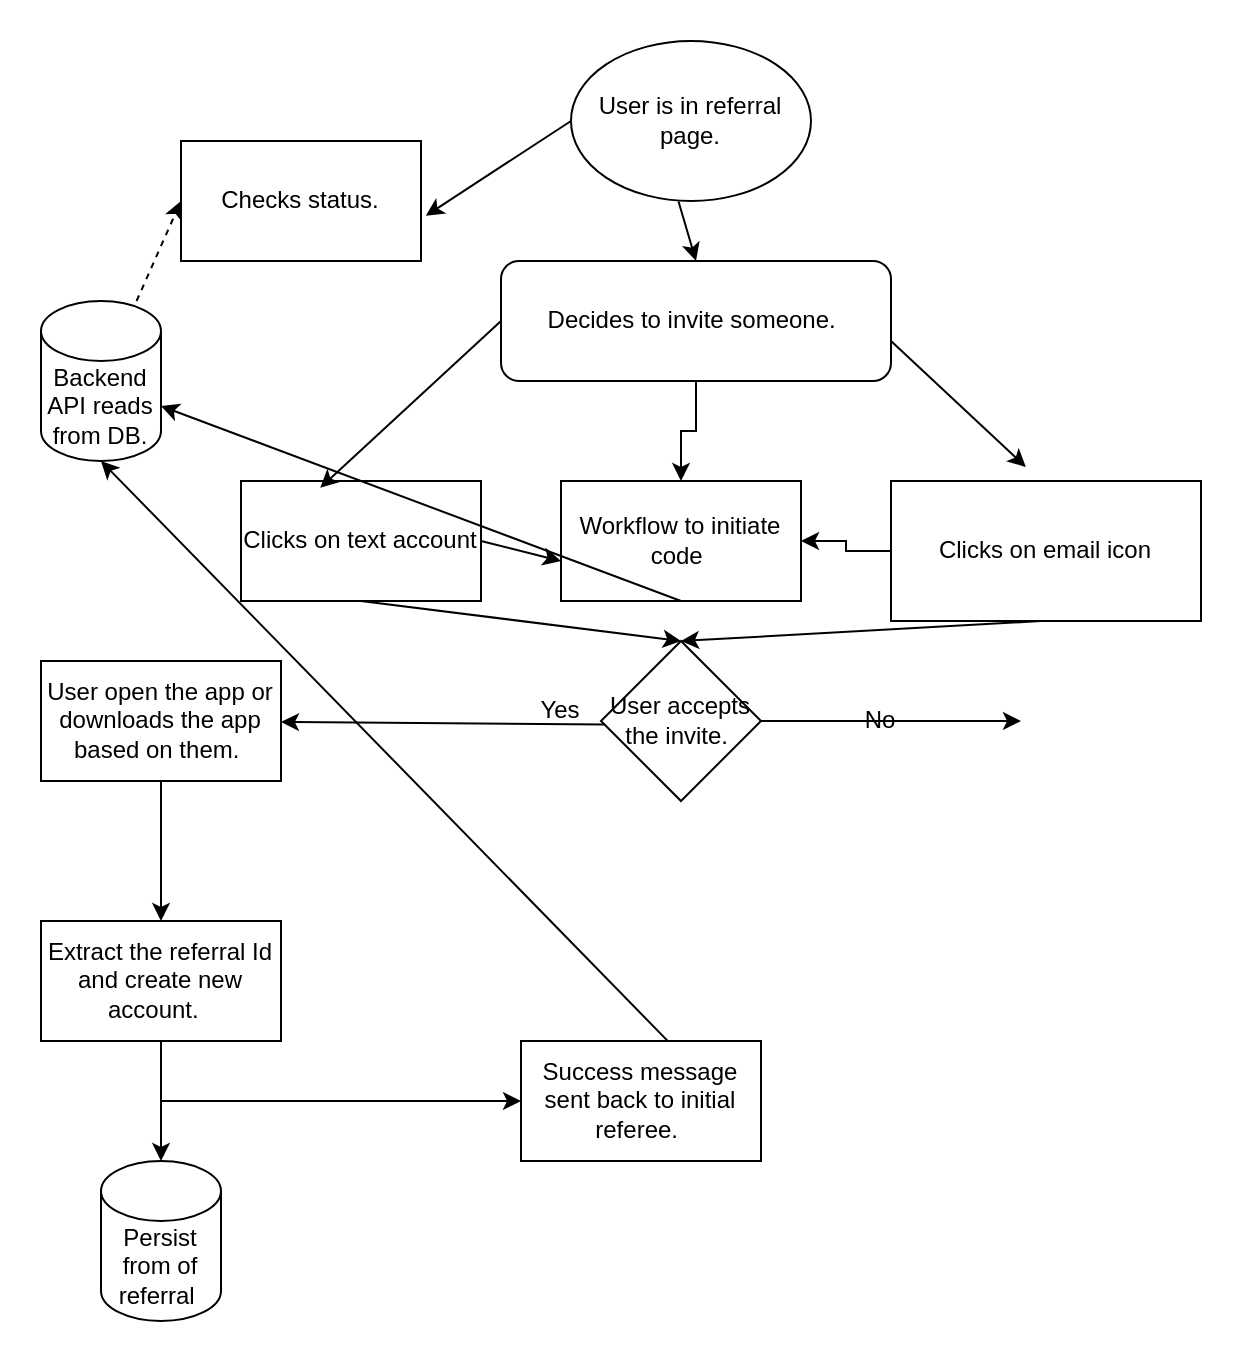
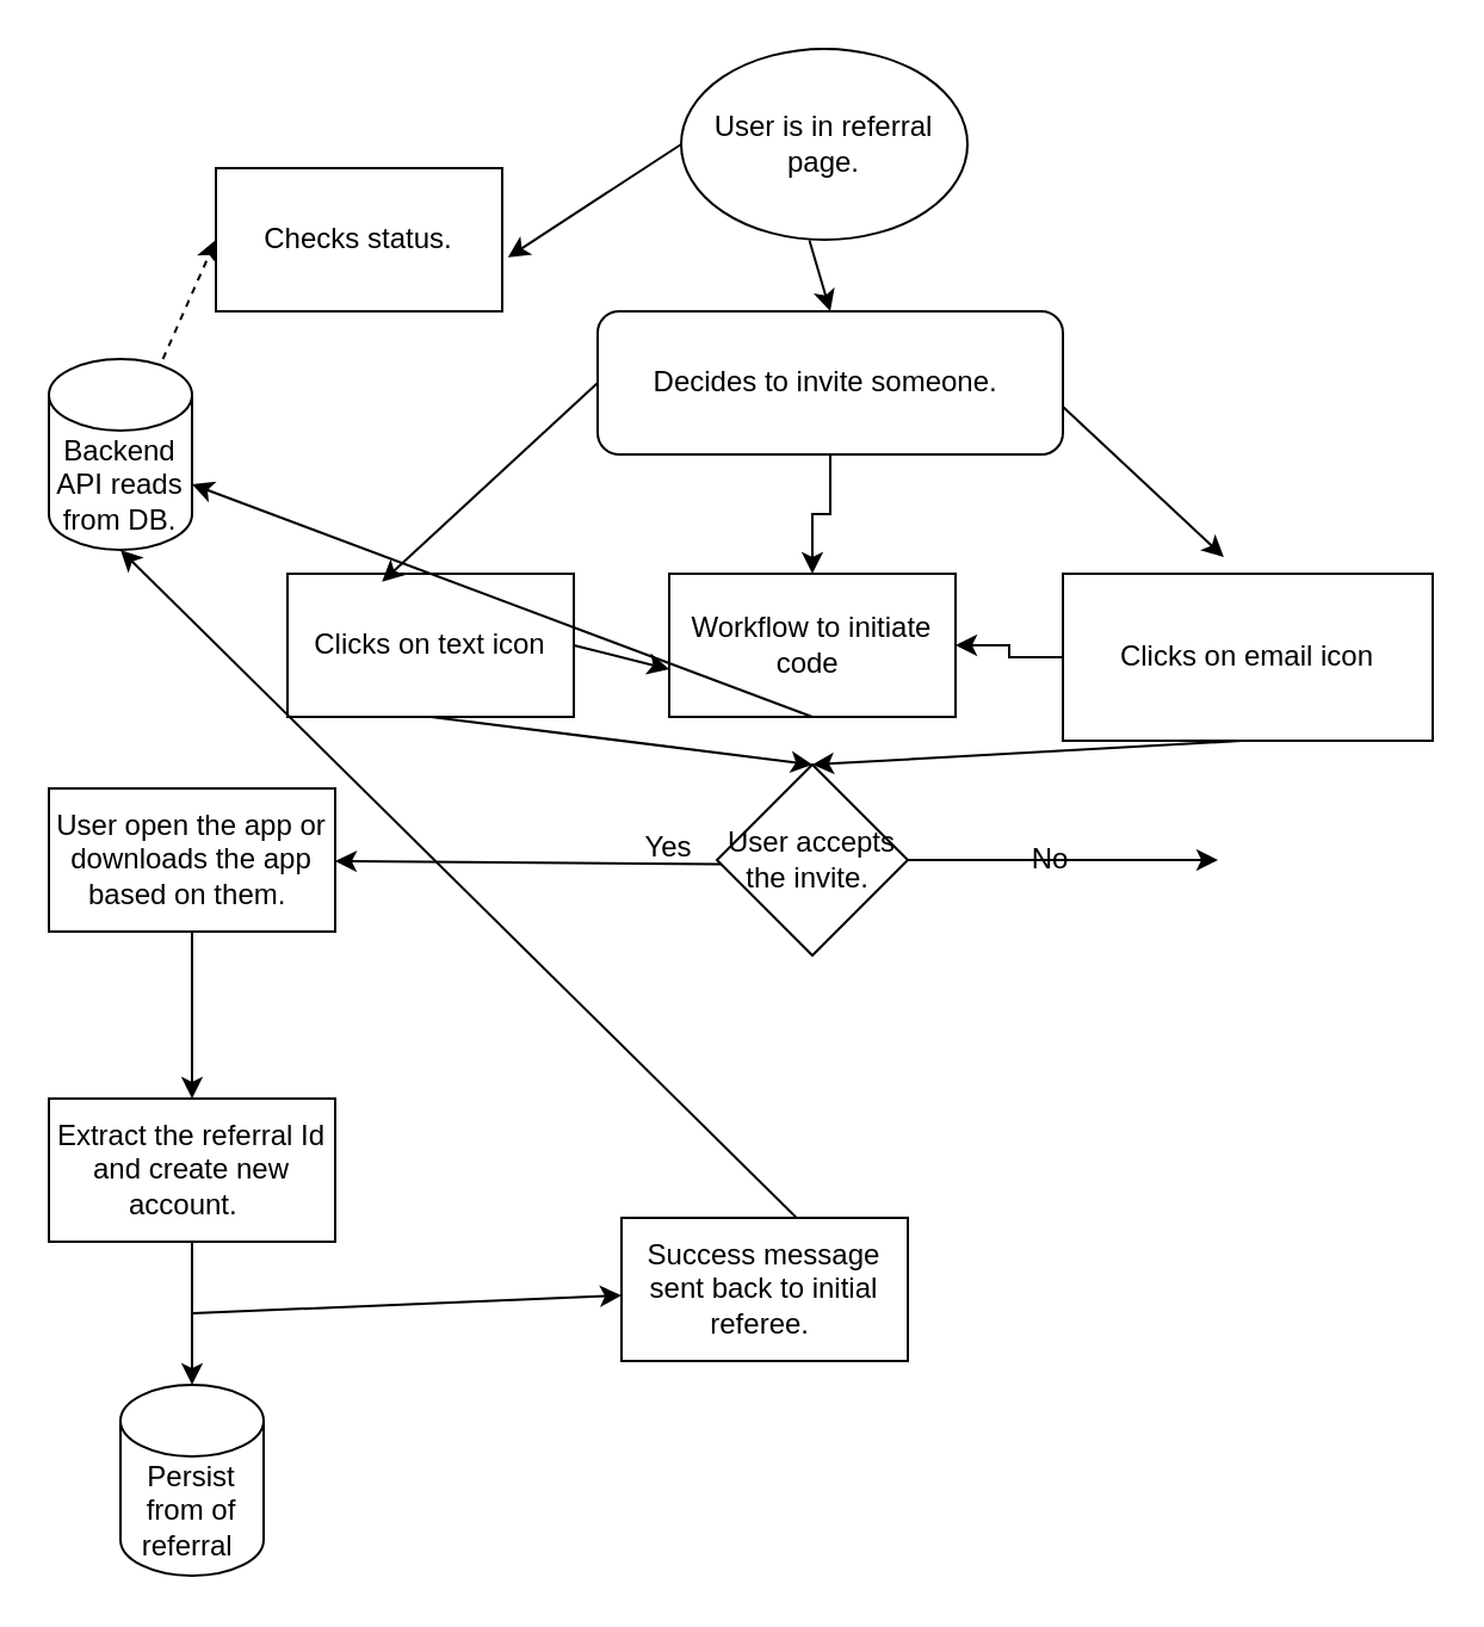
- <mxCell id="8" value="Clicks on text account" style="whiteSpace=wrap;html=1;" vertex="1" parent="1"><mxGeometry x="120" y="240" width="120" height="60" as="geometry" /></mxCell>
+ <mxCell id="8" value="Clicks on text icon" style="whiteSpace=wrap;html=1;" vertex="1" parent="1"><mxGeometry x="120" y="240" width="120" height="60" as="geometry" /></mxCell>
- <mxCell id="24" value="Success message sent back to initial referee.&amp;nbsp;" style="rounded=0;whiteSpace=wrap;html=1;" vertex="1" parent="1"><mxGeometry x="260" y="520" width="120" height="60" as="geometry" /></mxCell>
+ <mxCell id="24" value="Success message sent back to initial referee.&amp;nbsp;" style="rounded=0;whiteSpace=wrap;html=1;" vertex="1" parent="1"><mxGeometry x="260" y="510" width="120" height="60" as="geometry" /></mxCell>
